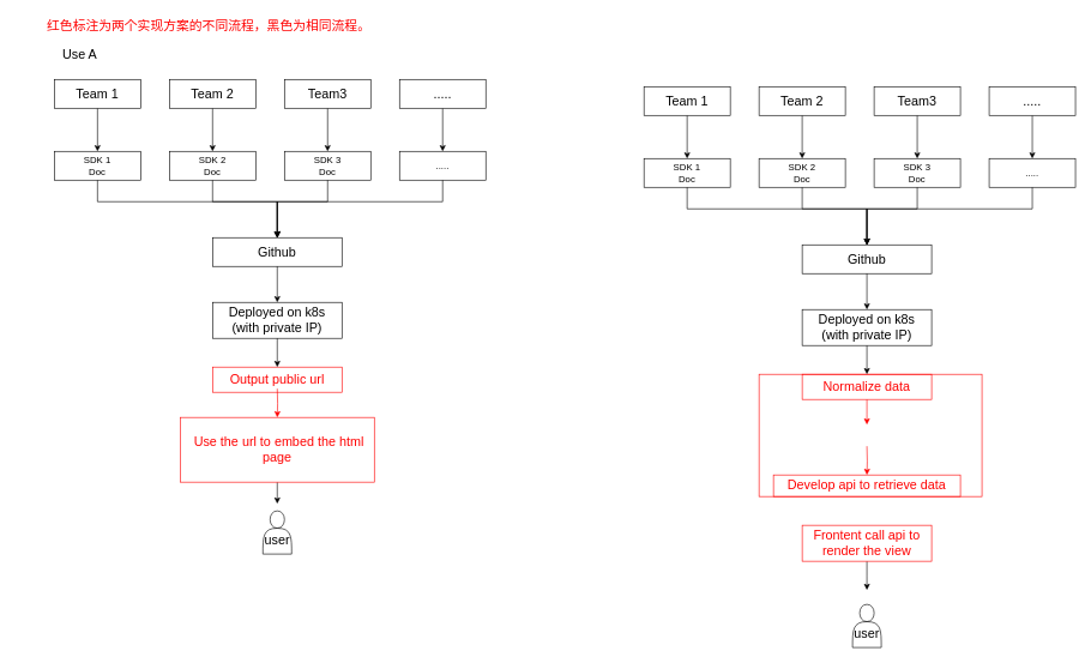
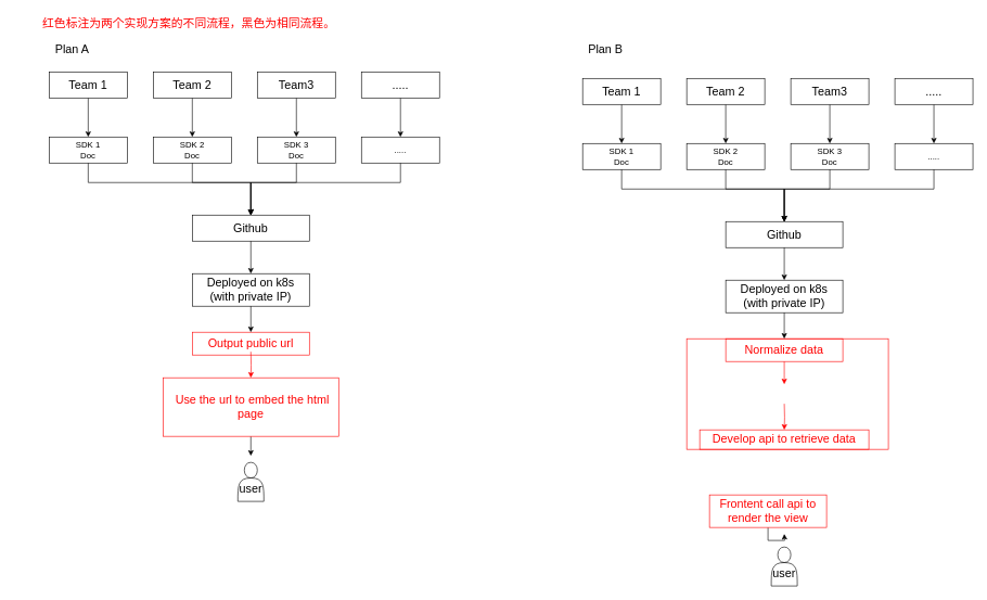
- <mxCell id="34" value="Use A" style="text;html=1;resizable=0;autosize=1;align=center;verticalAlign=middle;points=[];fillColor=none;strokeColor=none;rounded=0;fontSize=18;" parent="33" vertex="1"><mxGeometry width="70" height="30" as="geometry" /></mxCell>
+ <mxCell id="34" value="Plan A" style="text;html=1;resizable=0;autosize=1;align=center;verticalAlign=middle;points=[];fillColor=none;strokeColor=none;rounded=0;fontSize=18;" parent="33" vertex="1"><mxGeometry width="70" height="30" as="geometry" /></mxCell>
+ <mxCell id="10" value="Plan B" style="text;html=1;resizable=0;autosize=1;align=center;verticalAlign=middle;points=[];fillColor=none;strokeColor=none;rounded=0;fontSize=18;" parent="3" vertex="1"><mxGeometry width="70" height="30" as="geometry" /></mxCell>
- <mxCell id="27" value="Frontent call api to&lt;br style=&quot;font-size: 18px;&quot;&gt;render the view" style="rounded=0;whiteSpace=wrap;html=1;fontSize=18;strokeColor=#FF0000;fontColor=#FF0000;" parent="3" vertex="1"><mxGeometry x="220" y="670" width="180" height="50" as="geometry" /></mxCell>
+ <mxCell id="27" value="Frontent call api to&lt;br style=&quot;font-size: 18px;&quot;&gt;render the view" style="rounded=0;whiteSpace=wrap;html=1;fontSize=18;strokeColor=#FF0000;fontColor=#FF0000;" parent="3" vertex="1"><mxGeometry x="195" y="700" width="180" height="50" as="geometry" /></mxCell>
